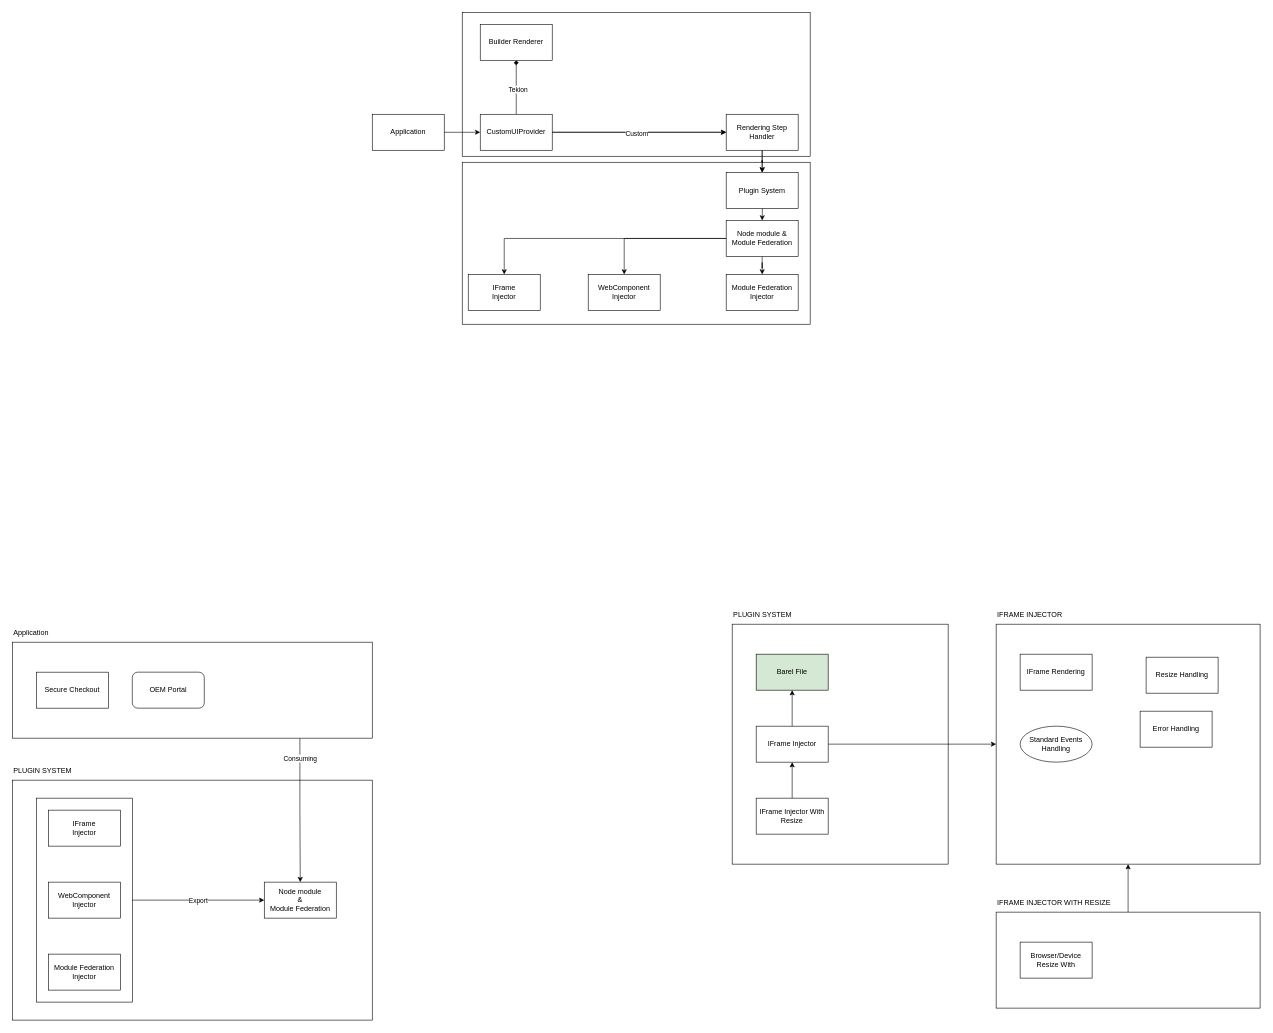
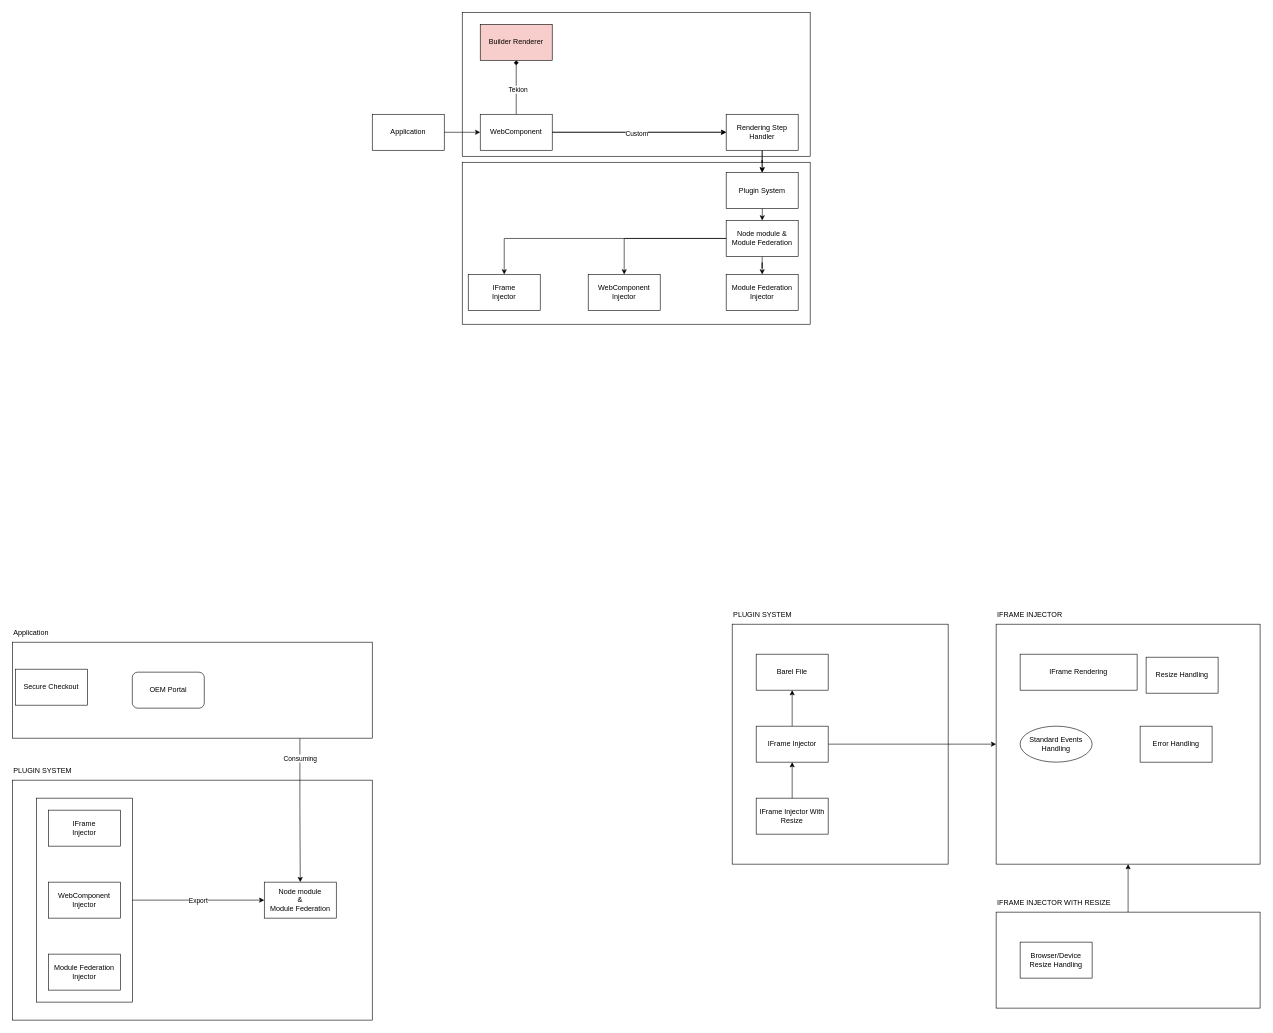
- <mxCell id="31" value="Builder Renderer" style="rounded=0;whiteSpace=wrap;html=1;" vertex="1" parent="1"><mxGeometry x="800" y="40" width="120" height="60" as="geometry" /></mxCell>
+ <mxCell id="31" value="Builder Renderer" style="rounded=0;whiteSpace=wrap;html=1;fillColor=#f8cecc;" vertex="1" parent="1"><mxGeometry x="800" y="40" width="120" height="60" as="geometry" /></mxCell>
- <mxCell id="30" value="CustomUIProvider" style="rounded=0;whiteSpace=wrap;html=1;" vertex="1" parent="1"><mxGeometry x="800" y="190" width="120" height="60" as="geometry" /></mxCell>
+ <mxCell id="30" value="WebComponent" style="rounded=0;whiteSpace=wrap;html=1;" vertex="1" parent="1"><mxGeometry x="800" y="190" width="120" height="60" as="geometry" /></mxCell>
- <mxCell id="48" value="Barel File" style="rounded=0;whiteSpace=wrap;html=1;fillColor=#d5e8d4;" vertex="1" parent="1"><mxGeometry x="1260" y="1090" width="120" height="60" as="geometry" /></mxCell>
+ <mxCell id="48" value="Barel File" style="rounded=0;whiteSpace=wrap;html=1;" vertex="1" parent="1"><mxGeometry x="1260" y="1090" width="120" height="60" as="geometry" /></mxCell>
- <mxCell id="47" value="IFrame Rendering" style="rounded=0;whiteSpace=wrap;html=1;" vertex="1" parent="1"><mxGeometry x="1700" y="1090" width="120" height="60" as="geometry" /></mxCell>
+ <mxCell id="47" value="IFrame Rendering" style="rounded=0;whiteSpace=wrap;html=1;" vertex="1" parent="1"><mxGeometry x="1700" y="1090" width="195" height="60" as="geometry" /></mxCell>
- <mxCell id="42" value="Secure Checkout" style="rounded=0;whiteSpace=wrap;html=1;fillColor=none;" vertex="1" parent="1"><mxGeometry x="60" y="1120" width="120" height="60" as="geometry" /></mxCell>
+ <mxCell id="42" value="Secure Checkout" style="rounded=0;whiteSpace=wrap;html=1;fillColor=none;" vertex="1" parent="1"><mxGeometry x="25" y="1115" width="120" height="60" as="geometry" /></mxCell>
- <mxCell id="53" value="Error Handling" style="rounded=0;whiteSpace=wrap;html=1;" vertex="1" parent="1"><mxGeometry x="1900" y="1185" width="120" height="60" as="geometry" /></mxCell>
+ <mxCell id="53" value="Error Handling" style="rounded=0;whiteSpace=wrap;html=1;" vertex="1" parent="1"><mxGeometry x="1900" y="1210" width="120" height="60" as="geometry" /></mxCell>
- <mxCell id="59" value="Browser/Device Resize With" style="rounded=0;whiteSpace=wrap;html=1;" vertex="1" parent="1"><mxGeometry x="1700" y="1570" width="120" height="60" as="geometry" /></mxCell>
+ <mxCell id="59" value="Browser/Device Resize Handling" style="rounded=0;whiteSpace=wrap;html=1;" vertex="1" parent="1"><mxGeometry x="1700" y="1570" width="120" height="60" as="geometry" /></mxCell>
